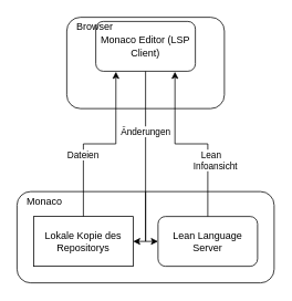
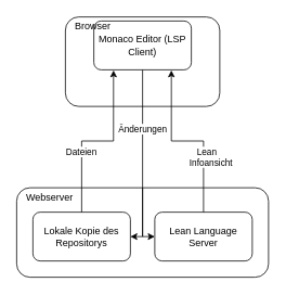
- <mxCell id="2" value="&lt;div style=&quot;&quot;&gt;&lt;span style=&quot;background-color: initial;&quot;&gt;&amp;nbsp; &amp;nbsp;Monaco&lt;/span&gt;&lt;/div&gt;&lt;br&gt;&lt;br&gt;&lt;br&gt;&lt;br&gt;&lt;br&gt;&lt;br&gt;" style="rounded=1;whiteSpace=wrap;html=1;align=left;fillColor=none;" parent="1" vertex="1"><mxGeometry x="20" y="230" width="310" height="110" as="geometry" /></mxCell>
+ <mxCell id="2" value="&lt;div style=&quot;&quot;&gt;&lt;span style=&quot;background-color: initial;&quot;&gt;&amp;nbsp; &amp;nbsp;Webserver&lt;/span&gt;&lt;/div&gt;&lt;br&gt;&lt;br&gt;&lt;br&gt;&lt;br&gt;&lt;br&gt;&lt;br&gt;" style="rounded=1;whiteSpace=wrap;html=1;align=left;fillColor=none;" parent="1" vertex="1"><mxGeometry x="20" y="230" width="310" height="110" as="geometry" /></mxCell>
- <mxCell id="7" value="Lokale Kopie des Repositorys" style="whiteSpace=wrap;html=1;fillColor=none;rounded=0;" parent="1" vertex="1"><mxGeometry x="40" y="260" width="120" height="60" as="geometry" /></mxCell>
+ <mxCell id="7" value="Lokale Kopie des Repositorys" style="rounded=1;whiteSpace=wrap;html=1;fillColor=none;" parent="1" vertex="1"><mxGeometry x="40" y="260" width="120" height="60" as="geometry" /></mxCell>
